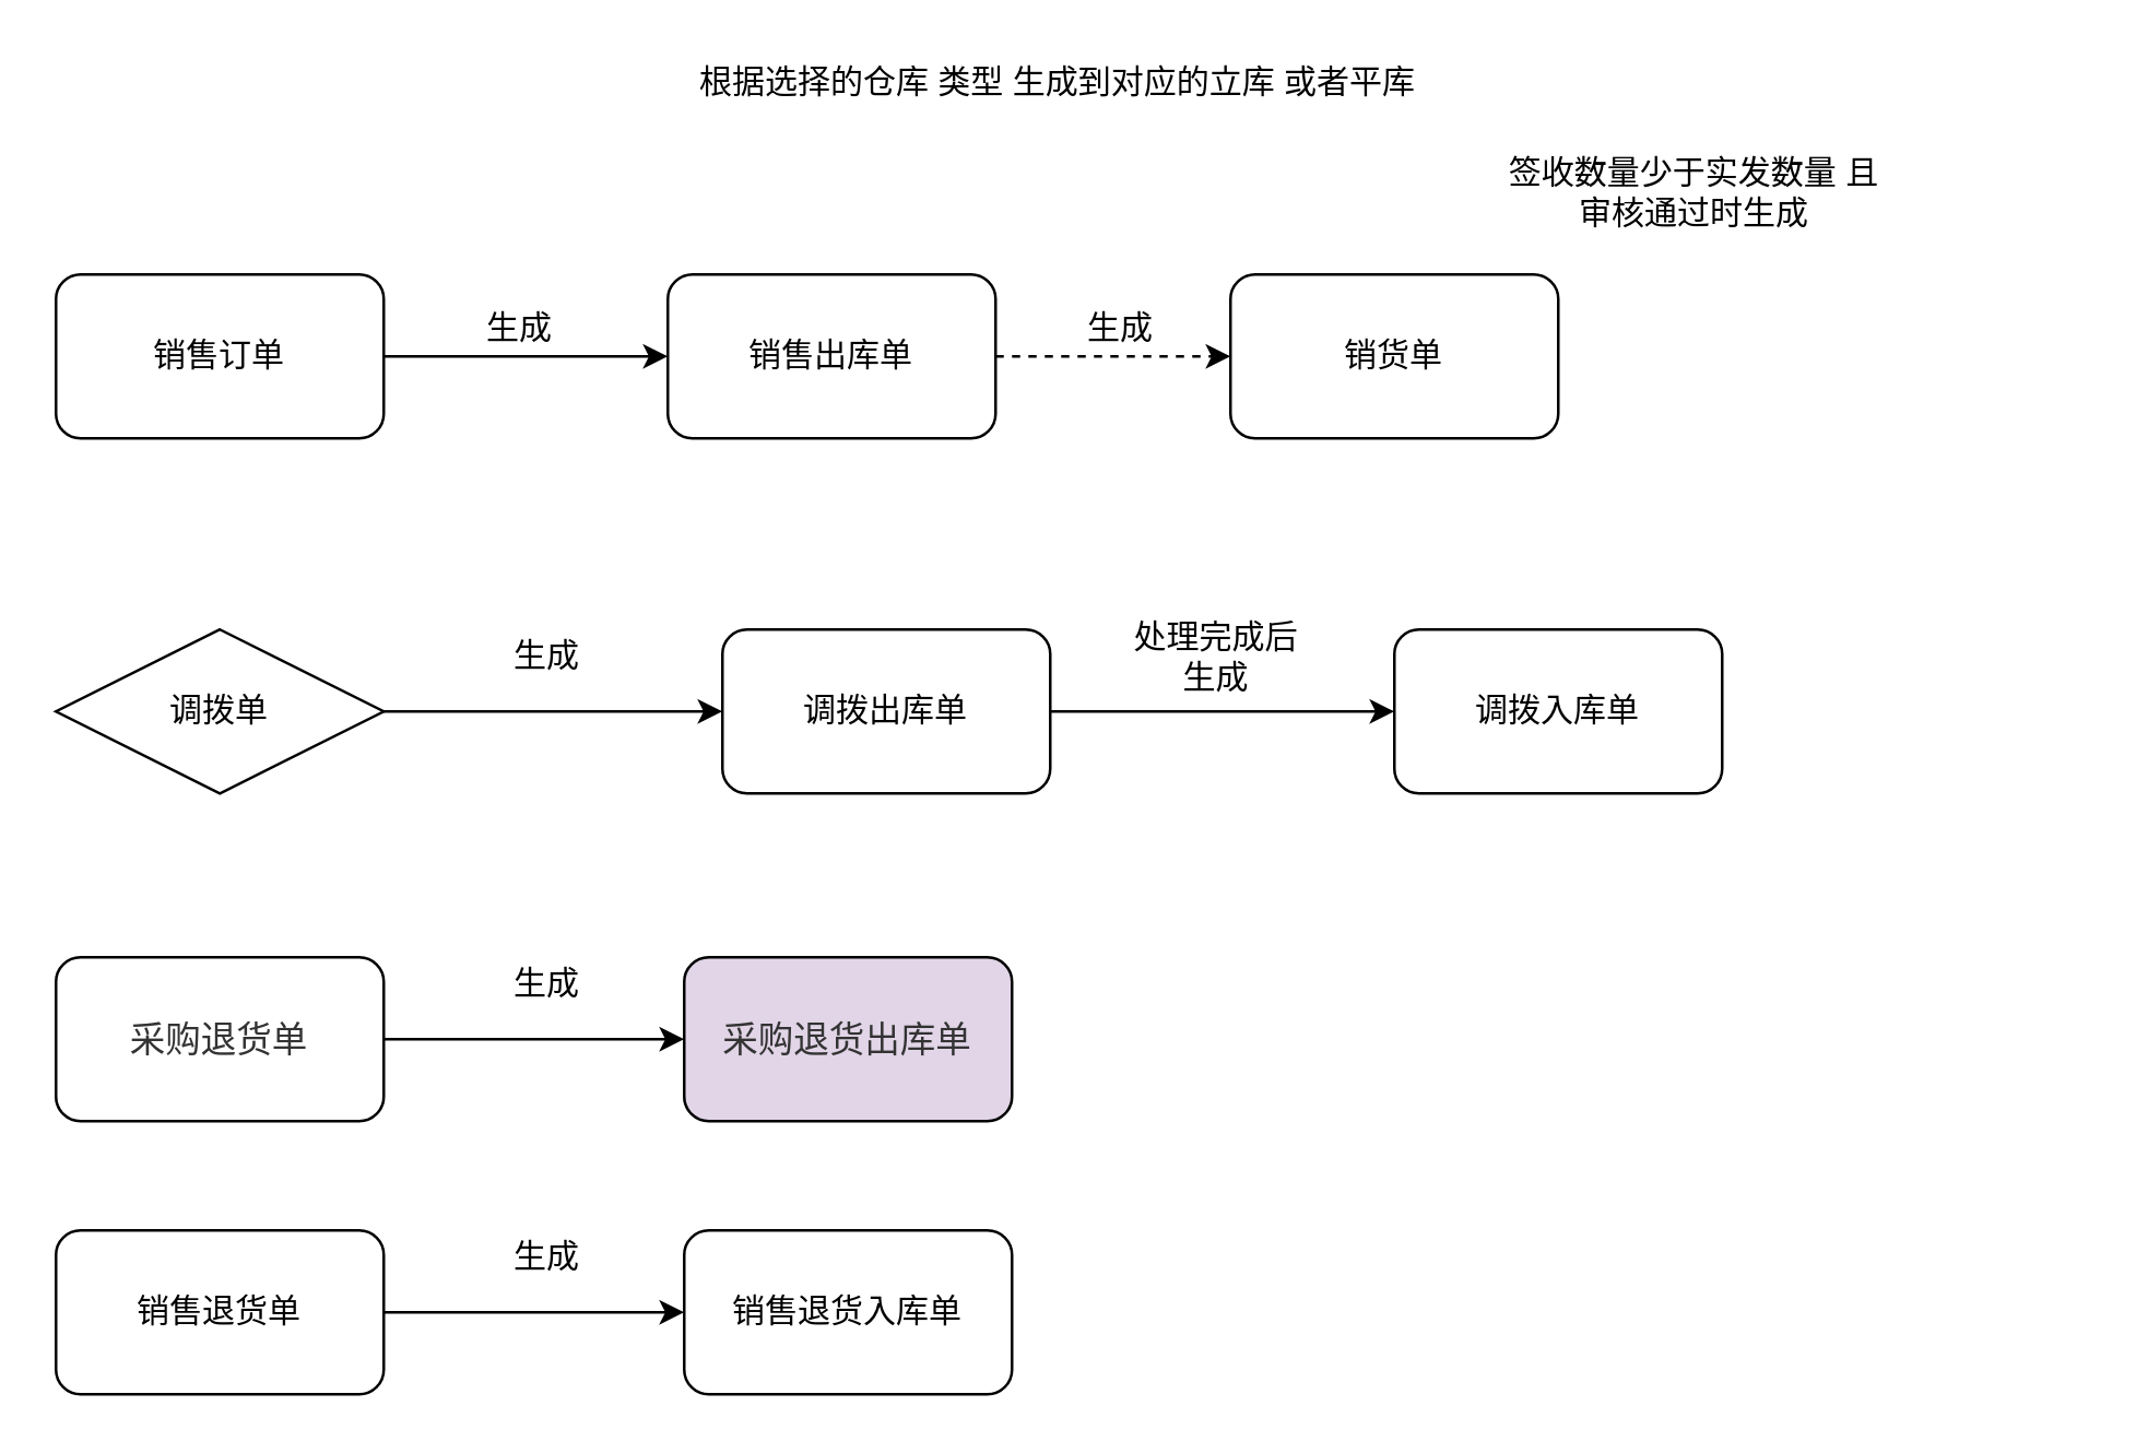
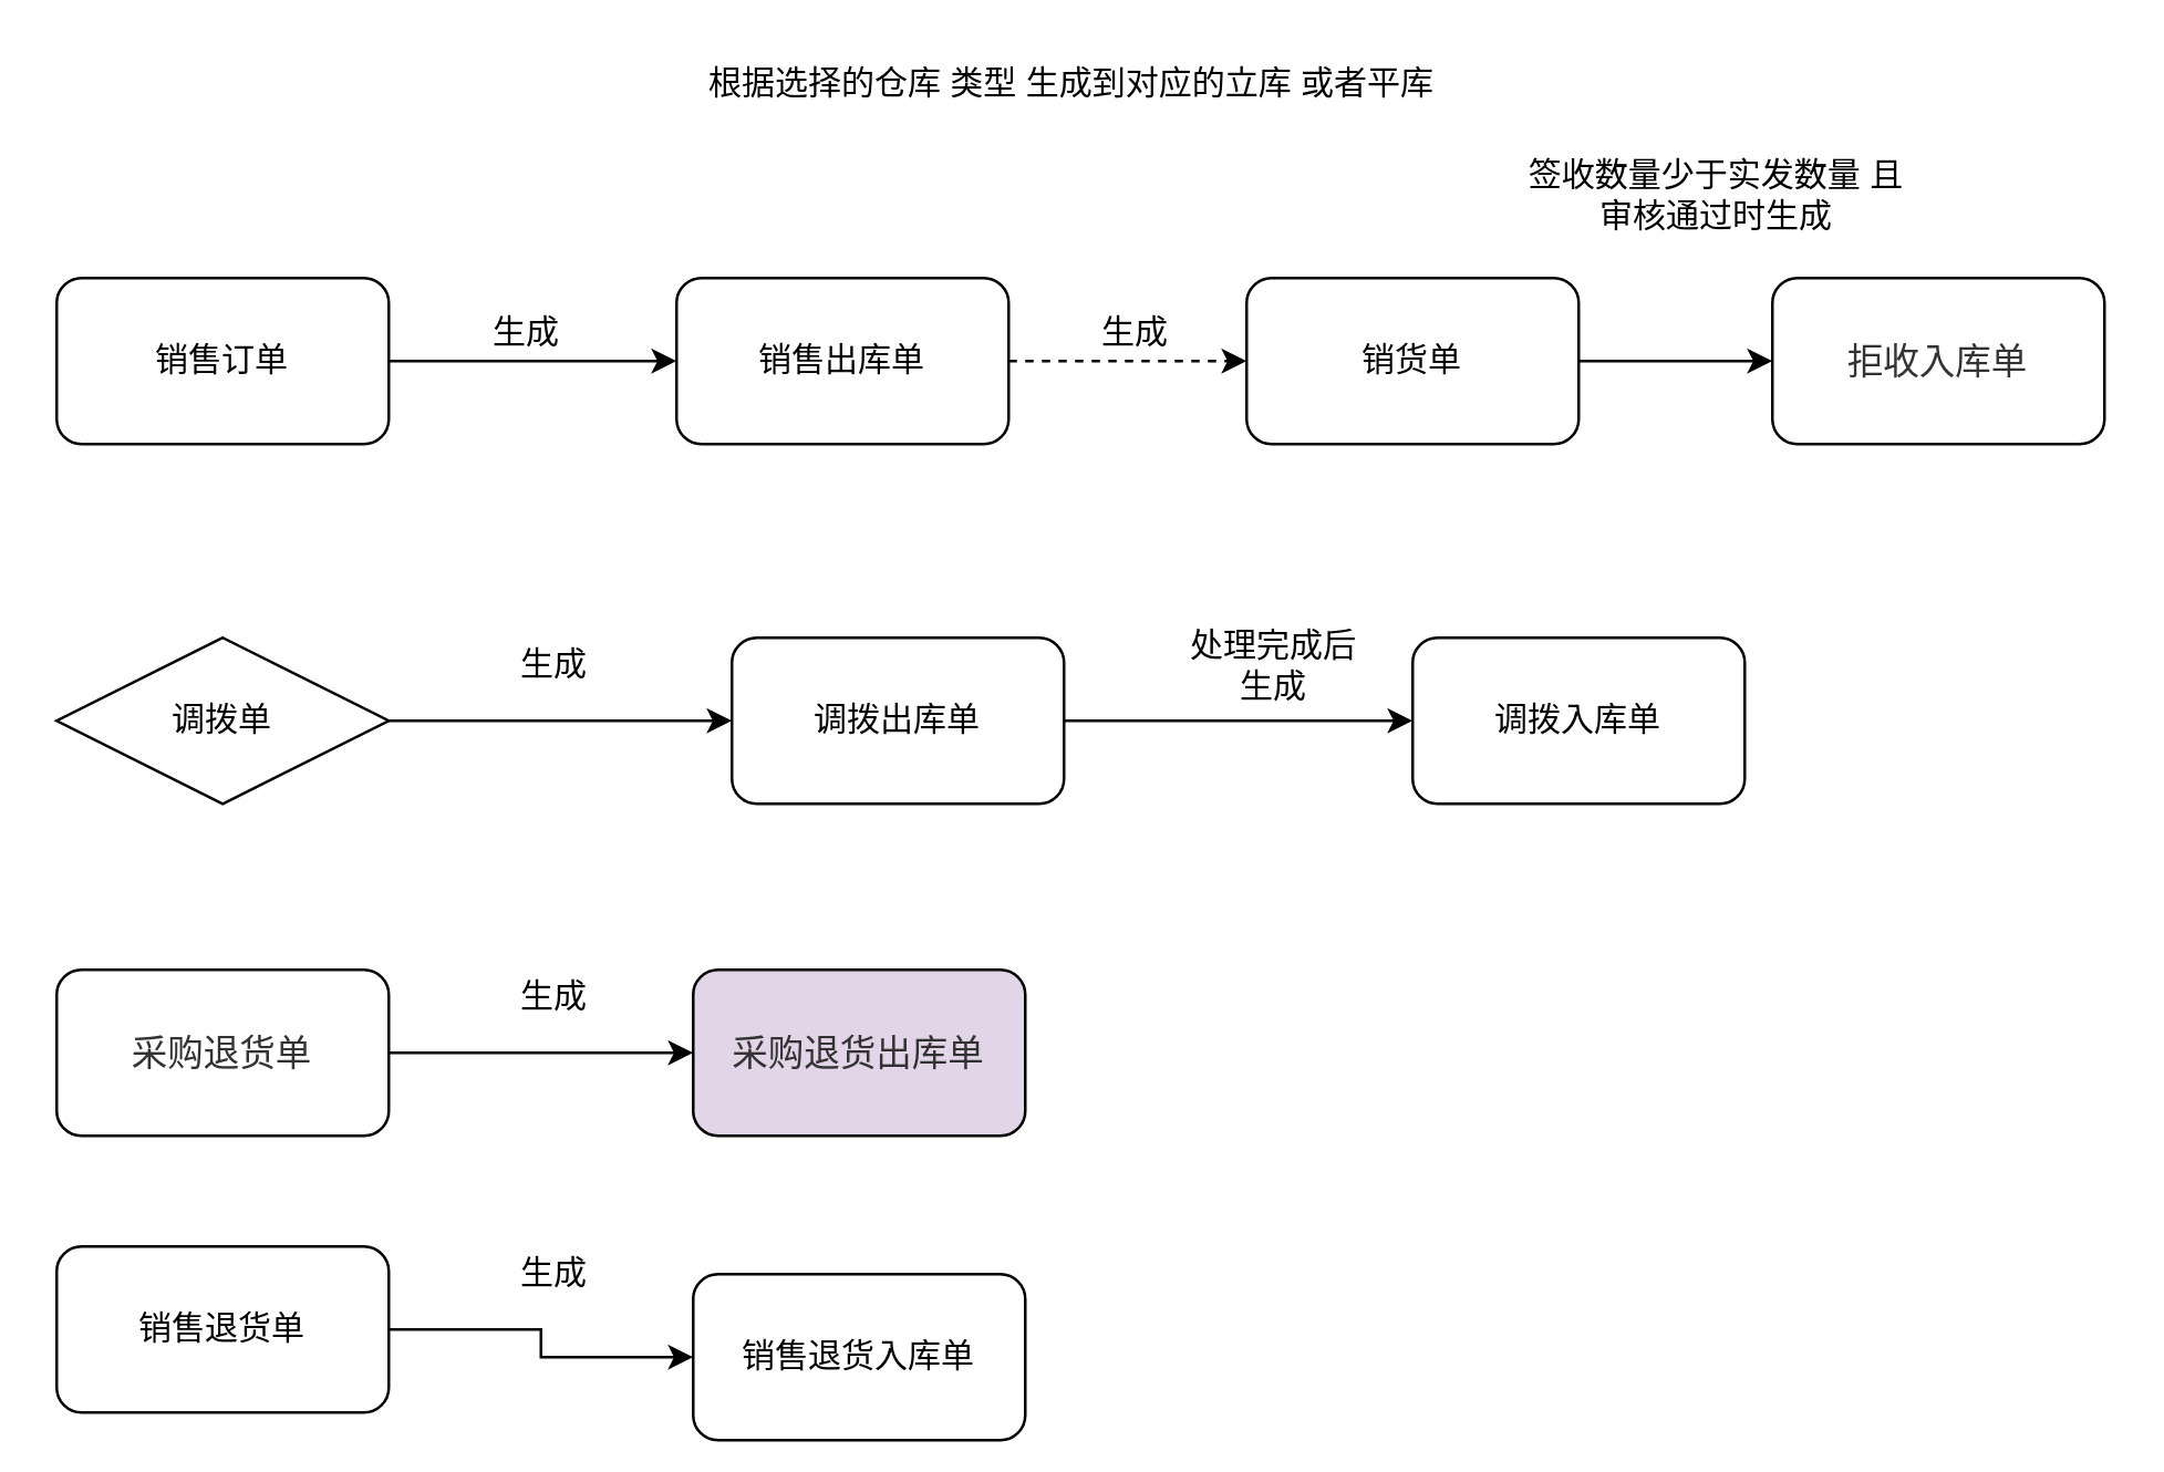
+ <mxCell id="6" style="edgeStyle=orthogonalEdgeStyle;rounded=0;orthogonalLoop=1;jettySize=auto;html=1;exitX=1;exitY=0.5;exitDx=0;exitDy=0;entryX=0;entryY=0.5;entryDx=0;entryDy=0;" parent="1" source="7" target="10" edge="1"><mxGeometry relative="1" as="geometry" /></mxCell>
+ <mxCell id="10" value="&lt;span style=&quot;color: rgb(51 , 51 , 51) ; font-family: &amp;#34;arial normal&amp;#34; , &amp;#34;arial&amp;#34; , sans-serif ; font-size: 13px&quot;&gt;拒收入库单&lt;/span&gt;" style="rounded=1;whiteSpace=wrap;html=1;" parent="1" vertex="1"><mxGeometry x="640" y="100" width="120" height="60" as="geometry" /></mxCell>
- <mxCell id="18" value="处理完成后生成" style="text;html=1;strokeColor=none;fillColor=none;align=center;verticalAlign=middle;whiteSpace=wrap;rounded=0;" parent="1" vertex="1"><mxGeometry x="410" y="230" width="70" height="20" as="geometry" /></mxCell>
+ <mxCell id="18" value="处理完成后生成" style="text;html=1;strokeColor=none;fillColor=none;align=center;verticalAlign=middle;whiteSpace=wrap;rounded=0;" parent="1" vertex="1"><mxGeometry x="425" y="230" width="70" height="20" as="geometry" /></mxCell>
- <mxCell id="25" value="销售退货入库单" style="rounded=1;whiteSpace=wrap;html=1;" parent="1" vertex="1"><mxGeometry x="250" y="450" width="120" height="60" as="geometry" /></mxCell>
+ <mxCell id="25" value="销售退货入库单" style="rounded=1;whiteSpace=wrap;html=1;" parent="1" vertex="1"><mxGeometry x="250" y="460" width="120" height="60" as="geometry" /></mxCell>
